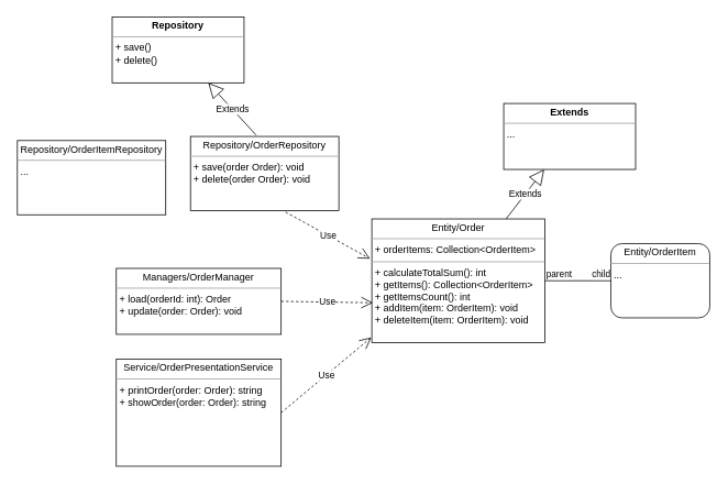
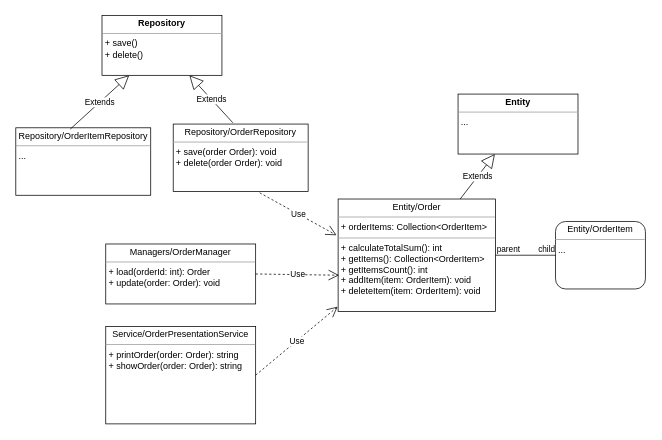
- <mxCell id="4" value="&lt;p style=&quot;margin:0px;margin-top:4px;text-align:center;&quot;&gt;&lt;b&gt;Extends&lt;/b&gt;&lt;/p&gt;&lt;hr size=&quot;1&quot;&gt;&lt;p style=&quot;margin:0px;margin-left:4px;&quot;&gt;...&lt;/p&gt;" style="verticalAlign=top;align=left;overflow=fill;fontSize=12;fontFamily=Helvetica;html=1;whiteSpace=wrap;" vertex="1" parent="1"><mxGeometry x="610" y="125" width="160" height="80" as="geometry" /></mxCell>
+ <mxCell id="4" value="&lt;p style=&quot;margin:0px;margin-top:4px;text-align:center;&quot;&gt;&lt;b&gt;Entity&lt;/b&gt;&lt;/p&gt;&lt;hr size=&quot;1&quot;&gt;&lt;p style=&quot;margin:0px;margin-left:4px;&quot;&gt;...&lt;/p&gt;" style="verticalAlign=top;align=left;overflow=fill;fontSize=12;fontFamily=Helvetica;html=1;whiteSpace=wrap;" vertex="1" parent="1"><mxGeometry x="610" y="125" width="160" height="80" as="geometry" /></mxCell>
+ <mxCell id="12" value="Extends" style="endArrow=block;endSize=16;endFill=0;html=1;rounded=0;exitX=0.404;exitY=0.019;exitDx=0;exitDy=0;exitPerimeter=0;" edge="1" parent="1" source="7" target="5"><mxGeometry width="160" relative="1" as="geometry"><mxPoint x="425" y="405" as="sourcePoint" /><mxPoint x="585" y="405" as="targetPoint" /></mxGeometry></mxCell>
